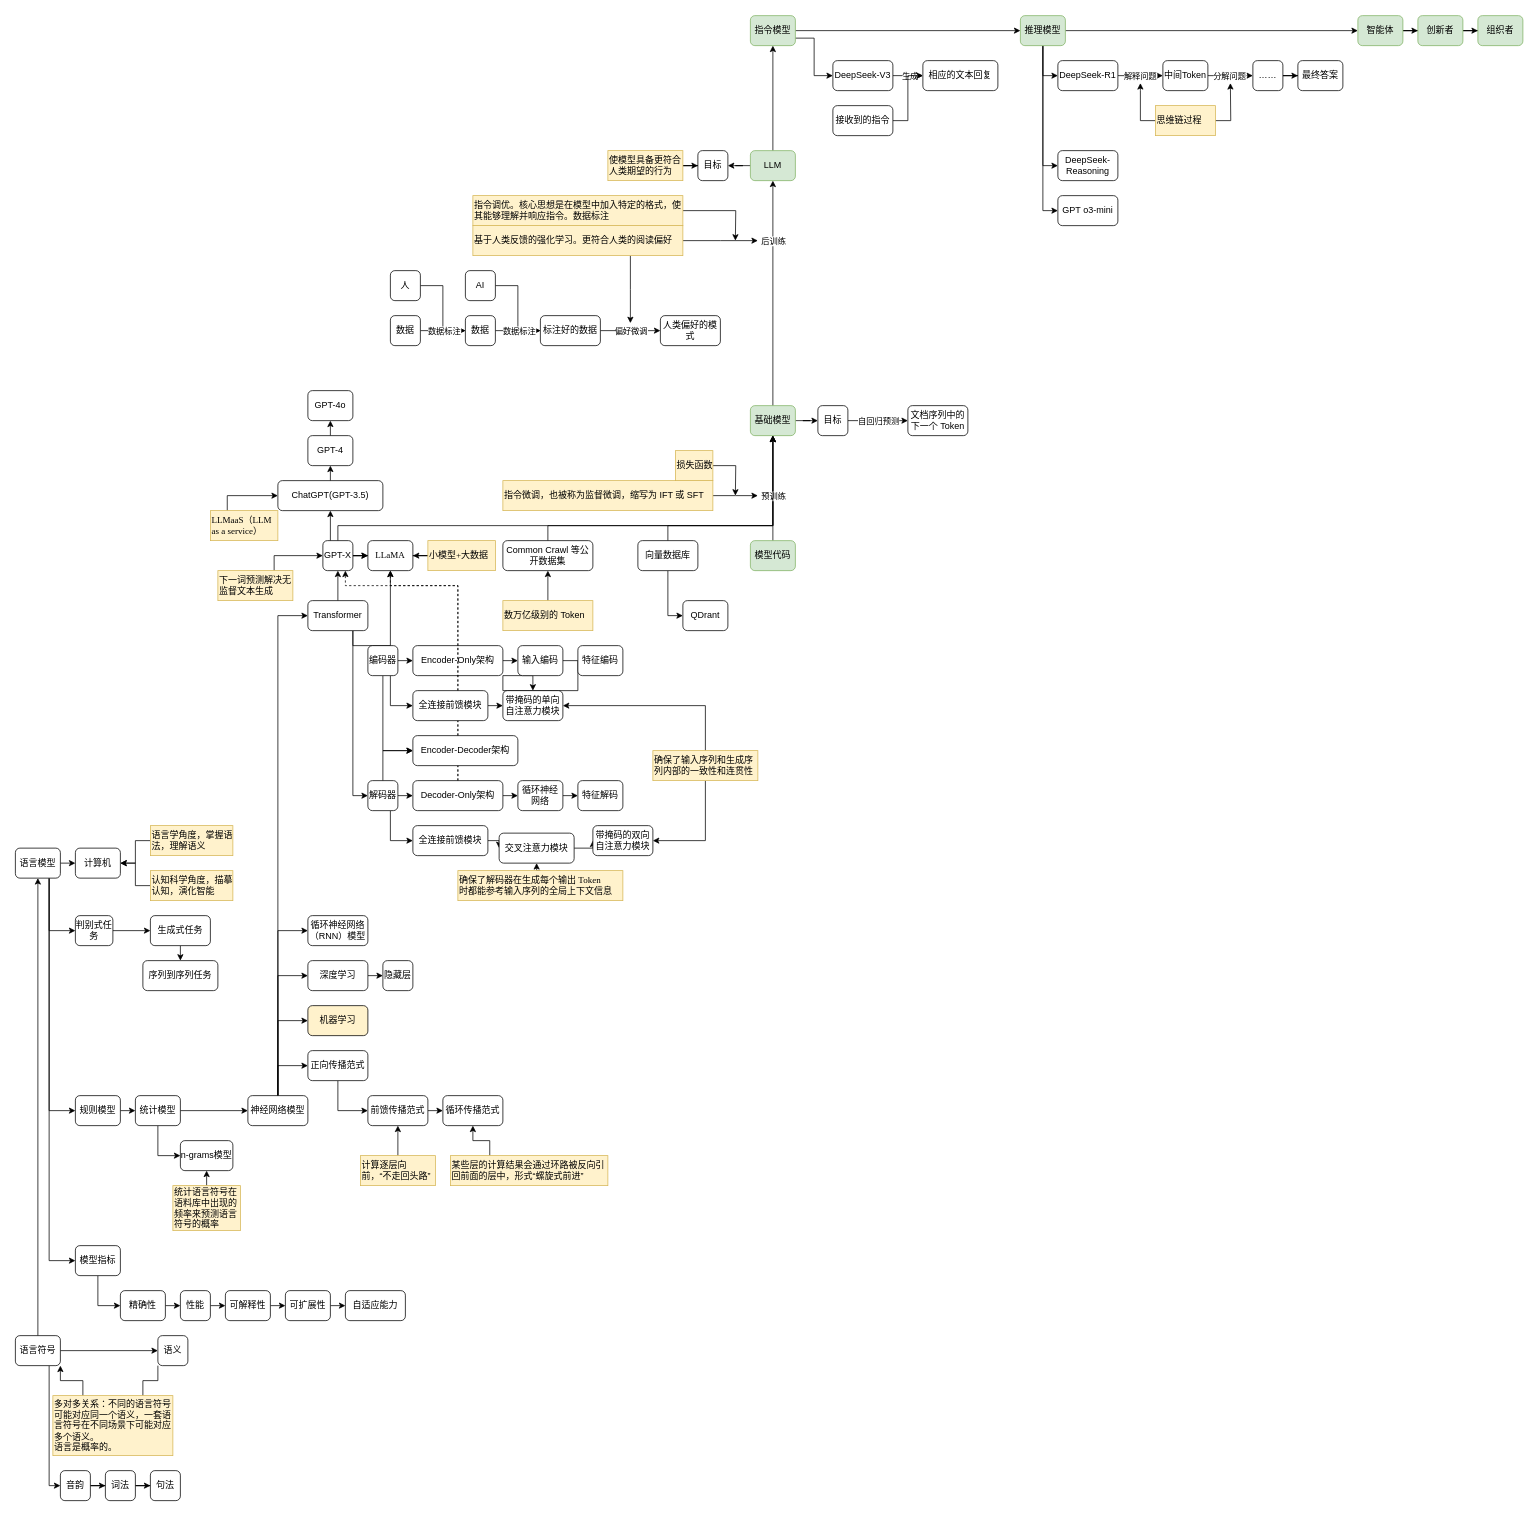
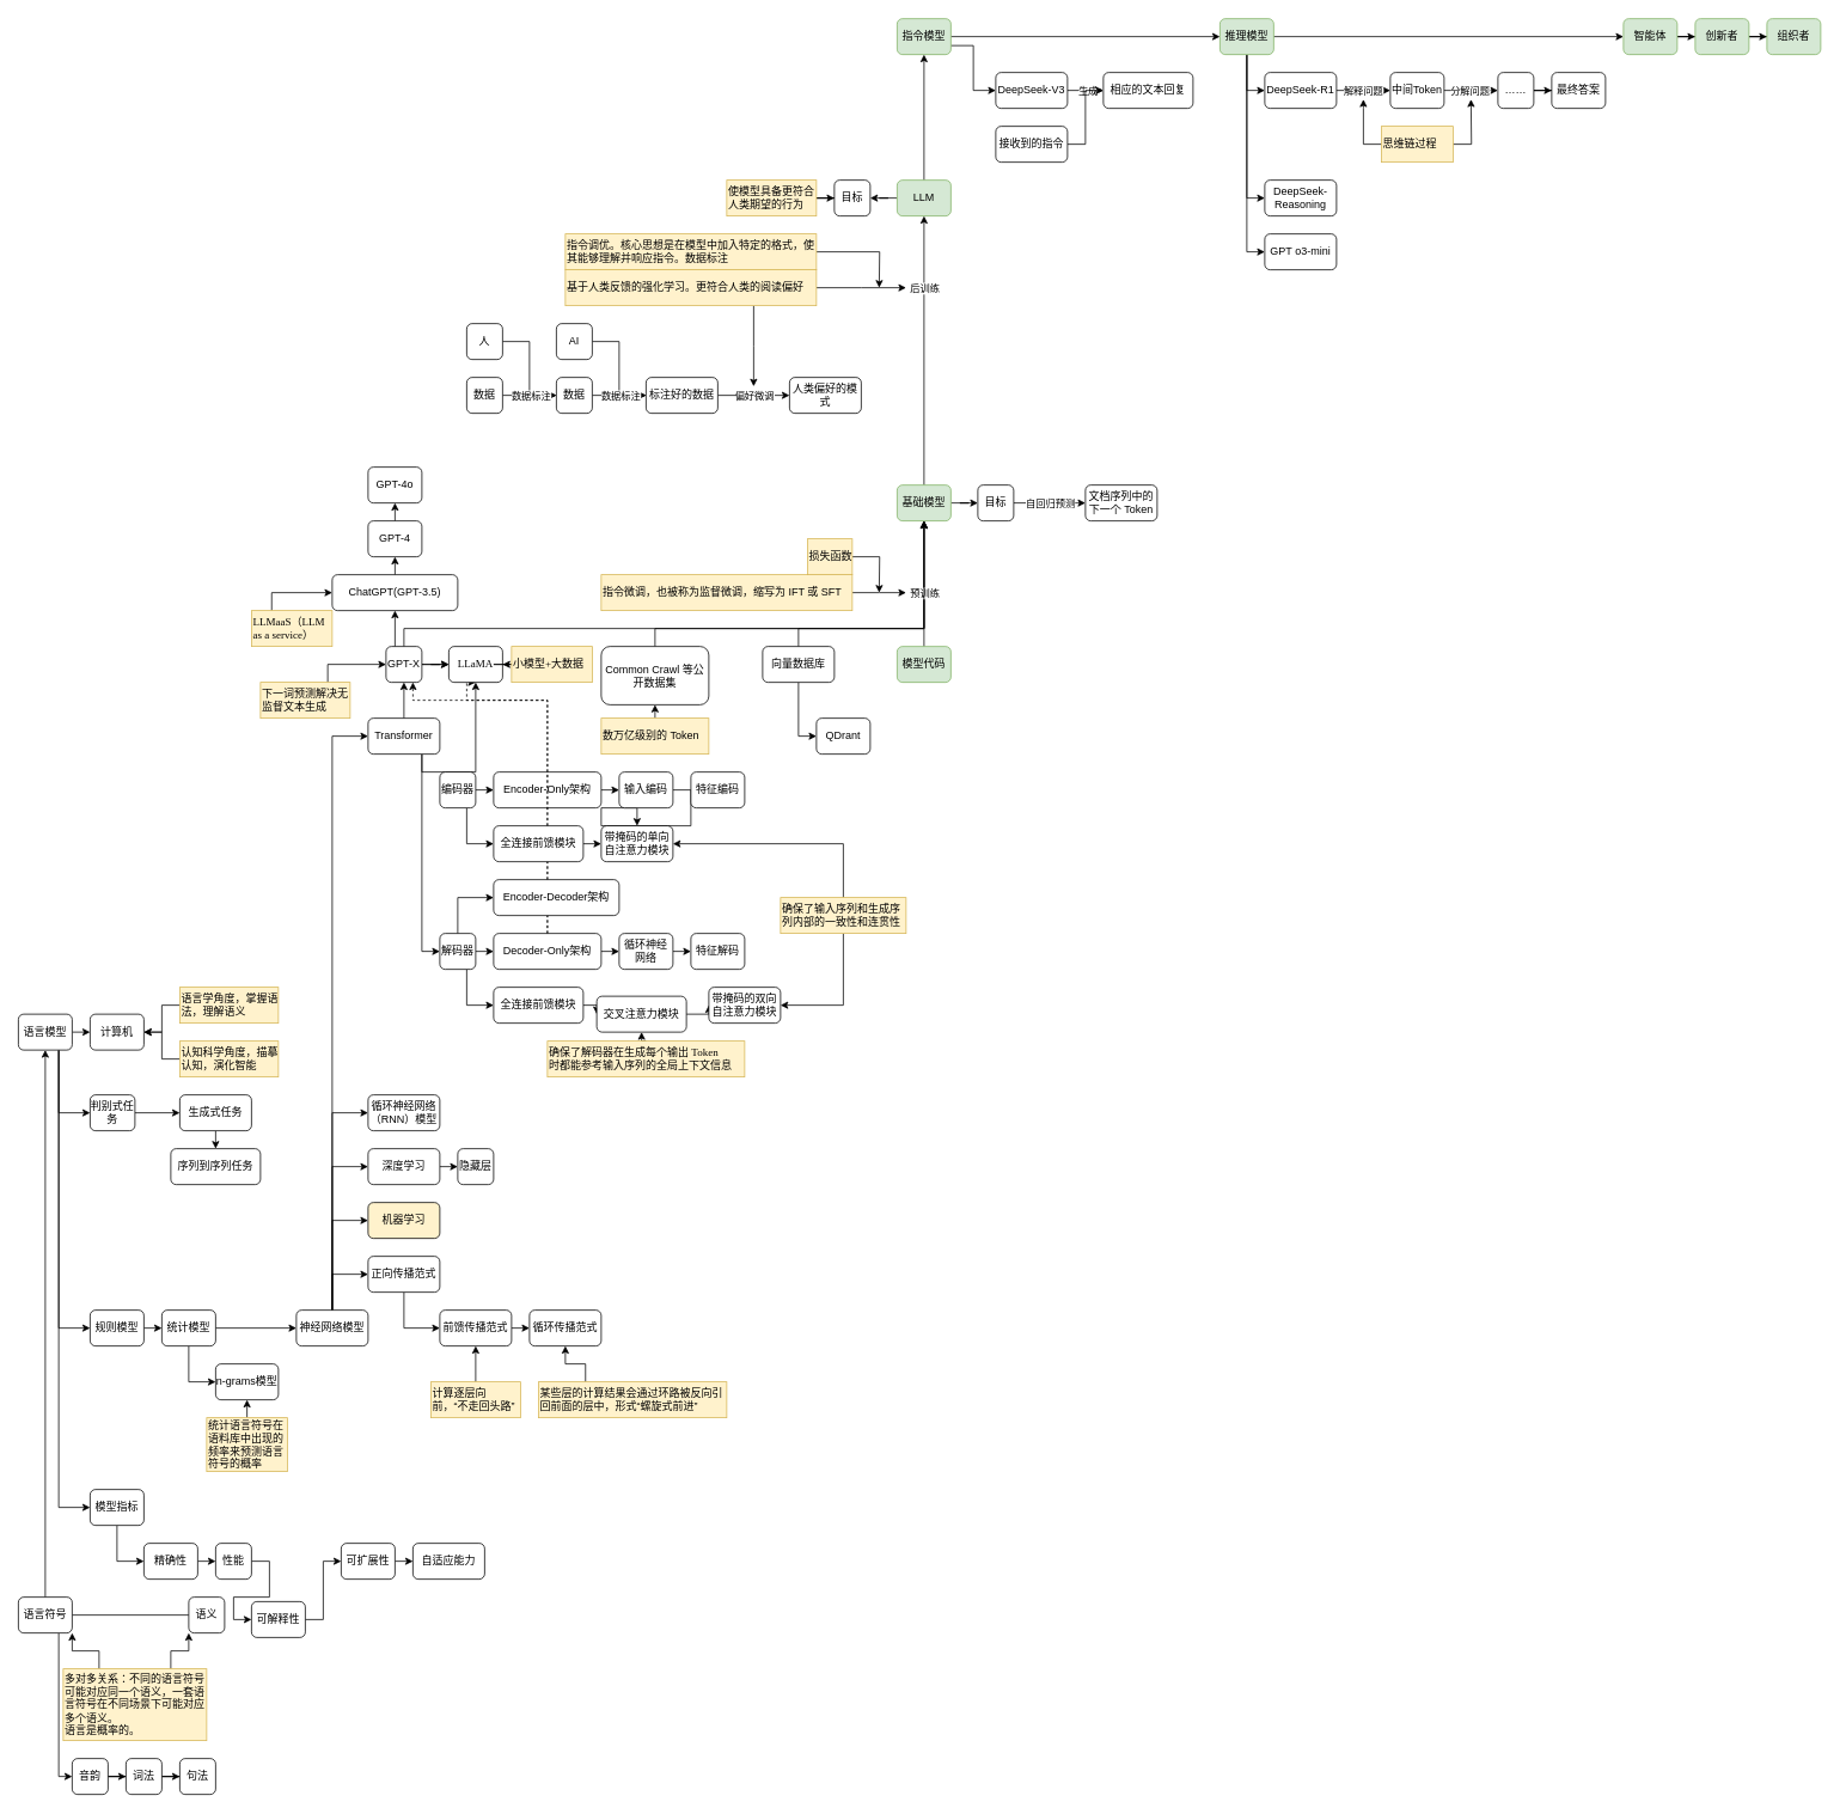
- <mxCell id="194" value="&lt;div&gt;&lt;span style=&quot;font-family: TeXGyreTermes-Regular-Identity-H;&quot;&gt;&lt;font&gt;LLaMA&lt;/font&gt;&lt;/span&gt;&lt;/div&gt;" style="rounded=1;whiteSpace=wrap;html=1;fontSize=12;glass=0;strokeWidth=1;shadow=0;" vertex="1" parent="1"><mxGeometry x="490" y="720" width="60" height="40" as="geometry" /></mxCell>
+ <mxCell id="194" value="&lt;div&gt;&lt;span style=&quot;font-family: TeXGyreTermes-Regular-Identity-H;&quot;&gt;&lt;font&gt;LLaMA&lt;/font&gt;&lt;/span&gt;&lt;/div&gt;" style="rounded=1;whiteSpace=wrap;html=1;fontSize=12;glass=0;strokeWidth=1;shadow=0;" vertex="1" parent="1"><mxGeometry x="500" y="720" width="60" height="40" as="geometry" /></mxCell>
- <mxCell id="30" value="Common Crawl 等公开数据集" style="rounded=1;whiteSpace=wrap;html=1;align=center;" parent="1" vertex="1"><mxGeometry x="670" y="720" width="120" height="40" as="geometry" /></mxCell>
+ <mxCell id="30" value="Common Crawl 等公开数据集" style="rounded=1;whiteSpace=wrap;html=1;align=center;" parent="1" vertex="1"><mxGeometry x="670" y="720" width="120" height="65" as="geometry" /></mxCell>
- <mxCell id="154" style="edgeStyle=orthogonalEdgeStyle;rounded=0;orthogonalLoop=1;jettySize=auto;html=1;exitX=0.5;exitY=1;exitDx=0;exitDy=0;entryX=0;entryY=0.5;entryDx=0;entryDy=0;" parent="1" source="156" target="167" edge="1"><mxGeometry relative="1" as="geometry" /></mxCell>
- <mxCell id="88" value="可解释性" style="rounded=1;whiteSpace=wrap;html=1;" parent="1" vertex="1"><mxGeometry x="300" y="1720" width="60" height="40" as="geometry" /></mxCell>
+ <mxCell id="88" value="可解释性" style="rounded=1;whiteSpace=wrap;html=1;" parent="1" vertex="1"><mxGeometry x="280" y="1785" width="60" height="40" as="geometry" /></mxCell>
- <mxCell id="106" style="edgeStyle=orthogonalEdgeStyle;rounded=0;orthogonalLoop=1;jettySize=auto;html=1;exitX=1;exitY=0.5;exitDx=0;exitDy=0;entryX=0;entryY=0.5;entryDx=0;entryDy=0;" parent="1" source="109" target="115" edge="1"><mxGeometry relative="1" as="geometry" /></mxCell>
+ <mxCell id="106" style="edgeStyle=orthogonalEdgeStyle;rounded=0;orthogonalLoop=1;jettySize=auto;html=1;exitX=1;exitY=0.5;exitDx=0;exitDy=0;entryX=0;entryY=0.5;entryDx=0;entryDy=0;endArrow=none;" parent="1" source="109" target="115" edge="1"><mxGeometry relative="1" as="geometry" /></mxCell>
- <mxCell id="117" style="edgeStyle=orthogonalEdgeStyle;rounded=0;orthogonalLoop=1;jettySize=auto;html=1;exitX=0.75;exitY=0;exitDx=0;exitDy=0;entryX=0;entryY=1;entryDx=0;entryDy=0;endArrow=none;" parent="1" source="118" target="115" edge="1"><mxGeometry relative="1" as="geometry" /></mxCell>
+ <mxCell id="117" style="edgeStyle=orthogonalEdgeStyle;rounded=0;orthogonalLoop=1;jettySize=auto;html=1;exitX=0.75;exitY=0;exitDx=0;exitDy=0;entryX=0;entryY=1;entryDx=0;entryDy=0;" parent="1" source="118" target="115" edge="1"><mxGeometry relative="1" as="geometry" /></mxCell>
